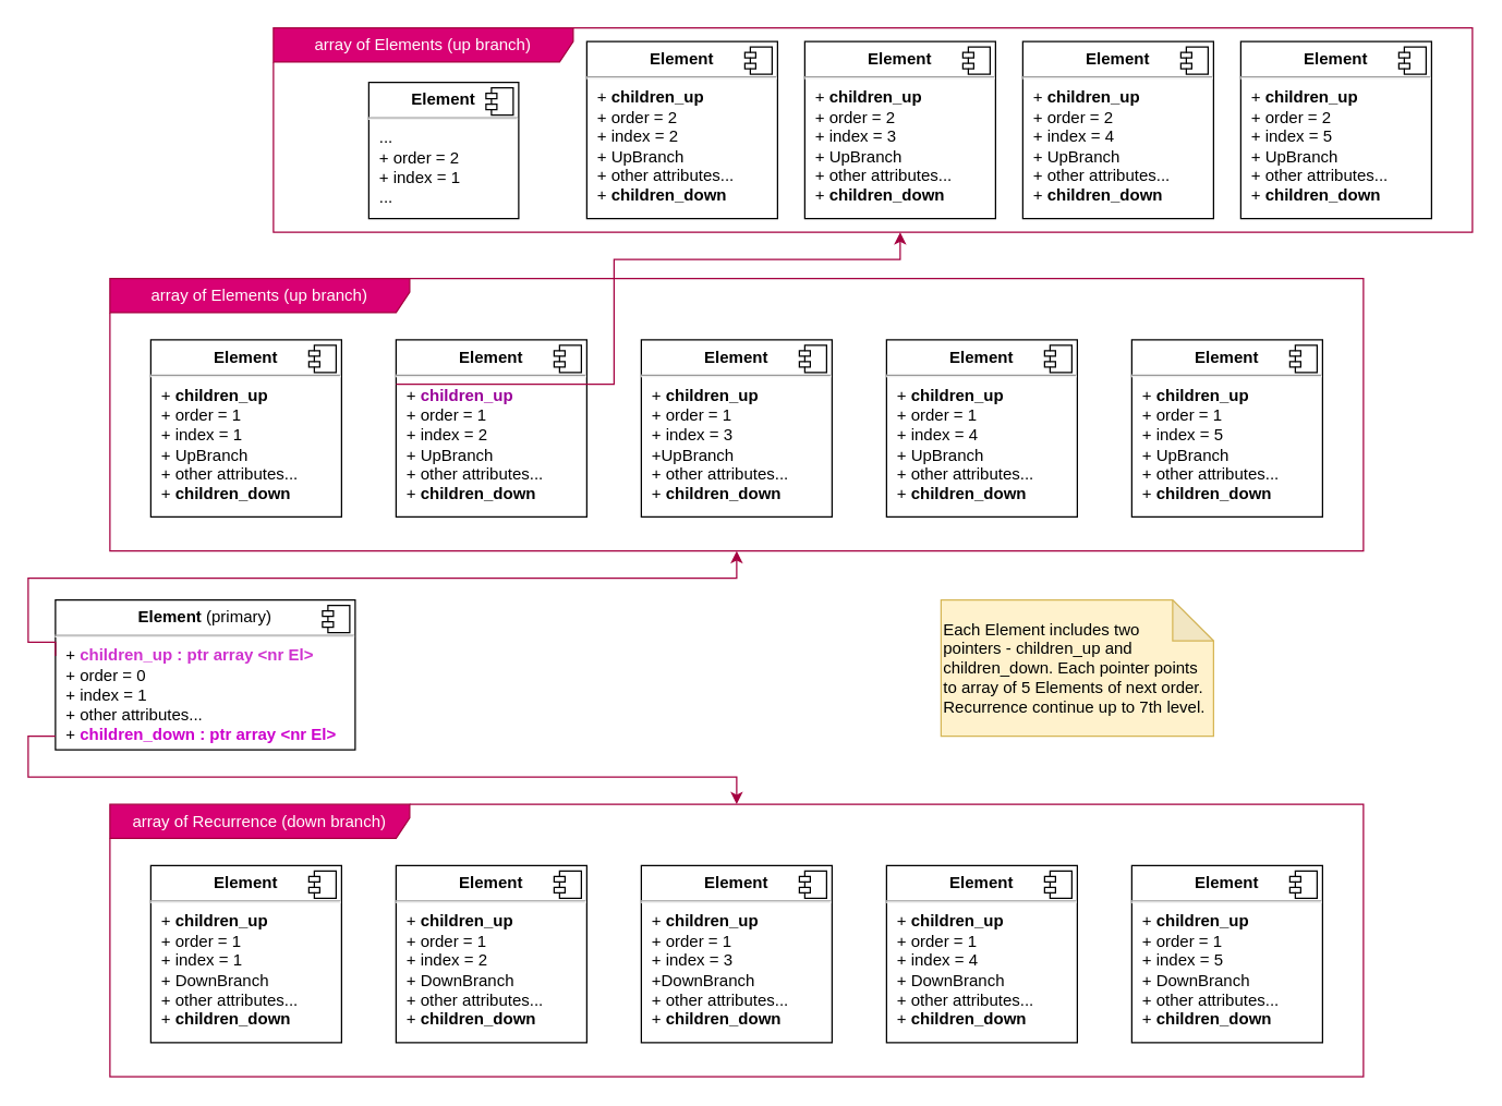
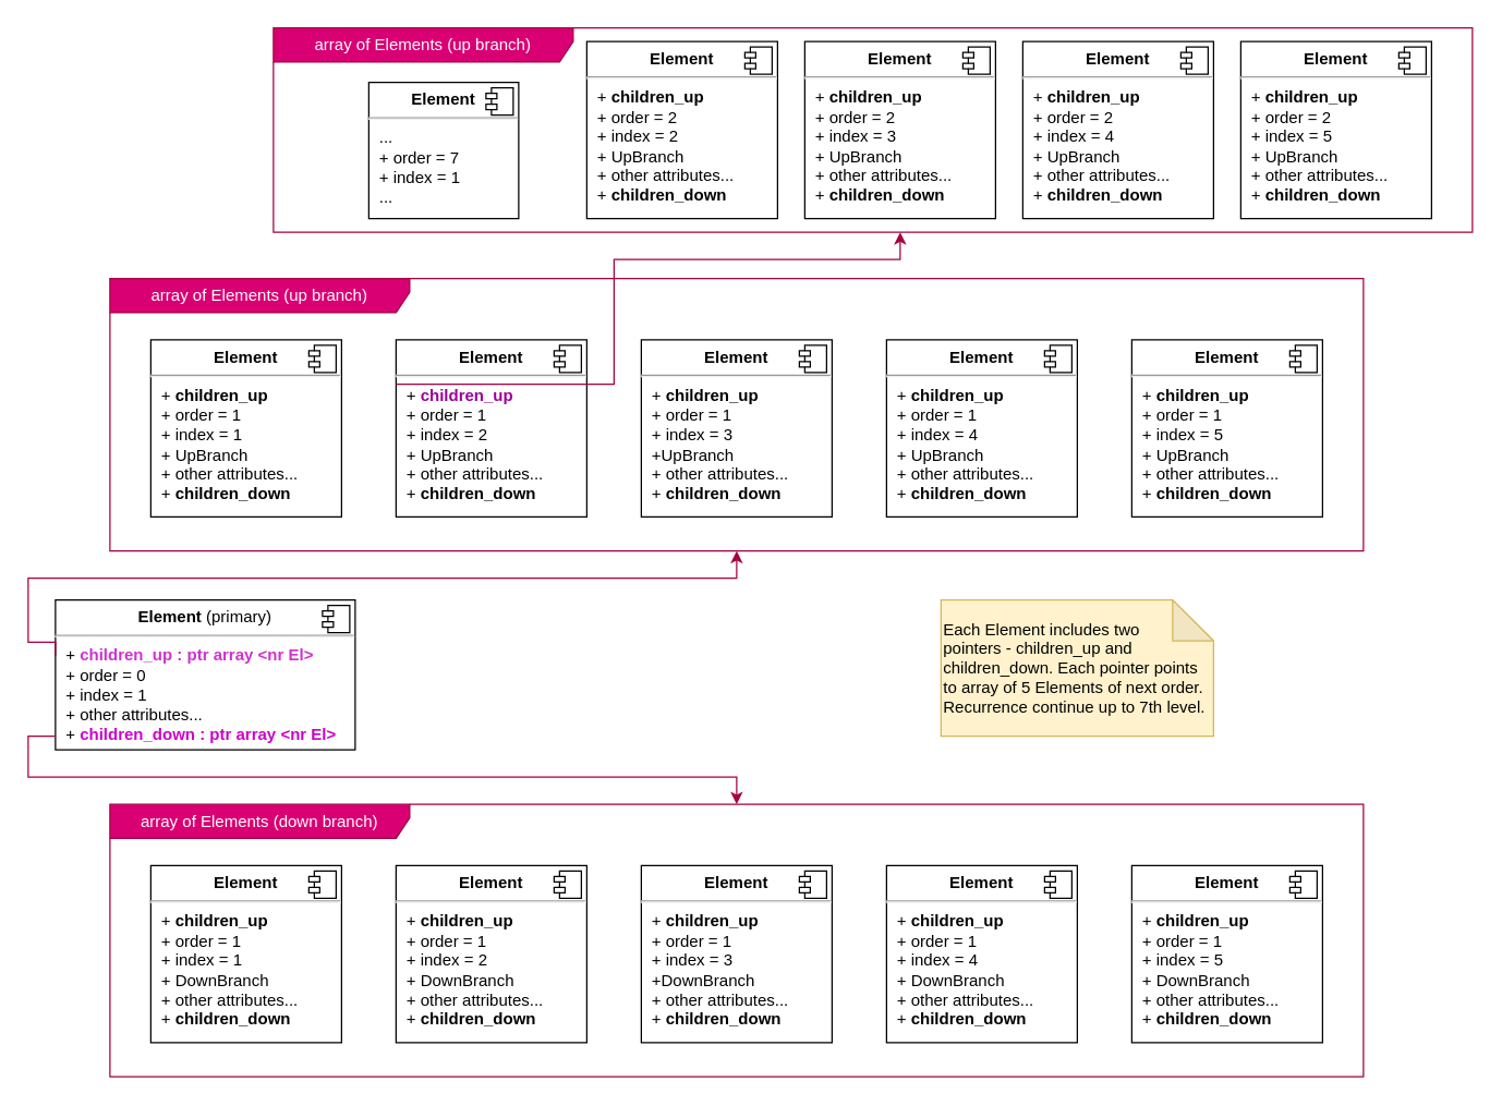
- <mxCell id="32" value="&lt;p style=&quot;margin:0px;margin-top:6px;text-align:center;&quot;&gt;&lt;b&gt;Element&lt;/b&gt;&lt;/p&gt;&lt;hr&gt;&lt;p style=&quot;margin:0px;margin-left:8px;&quot;&gt;...&lt;/p&gt;&lt;p style=&quot;margin:0px;margin-left:8px;&quot;&gt;+ order = 2&lt;/p&gt;&lt;p style=&quot;margin:0px;margin-left:8px;&quot;&gt;+ index = 1&lt;/p&gt;&lt;p style=&quot;margin:0px;margin-left:8px;&quot;&gt;...&lt;/p&gt;" style="align=left;overflow=fill;html=1;dropTarget=0;whiteSpace=wrap;" vertex="1" parent="1"><mxGeometry x="270" y="60" width="110" height="100" as="geometry" /></mxCell>
+ <mxCell id="32" value="&lt;p style=&quot;margin:0px;margin-top:6px;text-align:center;&quot;&gt;&lt;b&gt;Element&lt;/b&gt;&lt;/p&gt;&lt;hr&gt;&lt;p style=&quot;margin:0px;margin-left:8px;&quot;&gt;...&lt;/p&gt;&lt;p style=&quot;margin:0px;margin-left:8px;&quot;&gt;+ order = 7&lt;/p&gt;&lt;p style=&quot;margin:0px;margin-left:8px;&quot;&gt;+ index = 1&lt;/p&gt;&lt;p style=&quot;margin:0px;margin-left:8px;&quot;&gt;...&lt;/p&gt;" style="align=left;overflow=fill;html=1;dropTarget=0;whiteSpace=wrap;" vertex="1" parent="1"><mxGeometry x="270" y="60" width="110" height="100" as="geometry" /></mxCell>
- <mxCell id="25" value="array of Recurrence (down branch)" style="shape=umlFrame;whiteSpace=wrap;html=1;pointerEvents=0;fillColor=#d80073;strokeColor=#A50040;width=220;height=25;fontColor=#ffffff;" vertex="1" parent="1"><mxGeometry x="80" y="590" width="920" height="200" as="geometry" /></mxCell>
+ <mxCell id="25" value="array of Elements (down branch)" style="shape=umlFrame;whiteSpace=wrap;html=1;pointerEvents=0;fillColor=#d80073;strokeColor=#A50040;width=220;height=25;fontColor=#ffffff;" vertex="1" parent="1"><mxGeometry x="80" y="590" width="920" height="200" as="geometry" /></mxCell>
